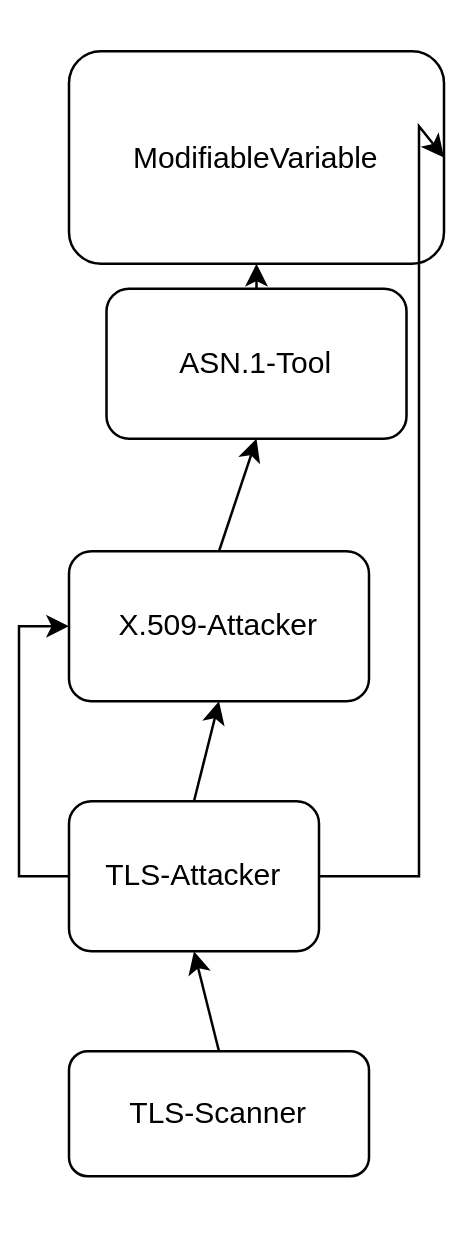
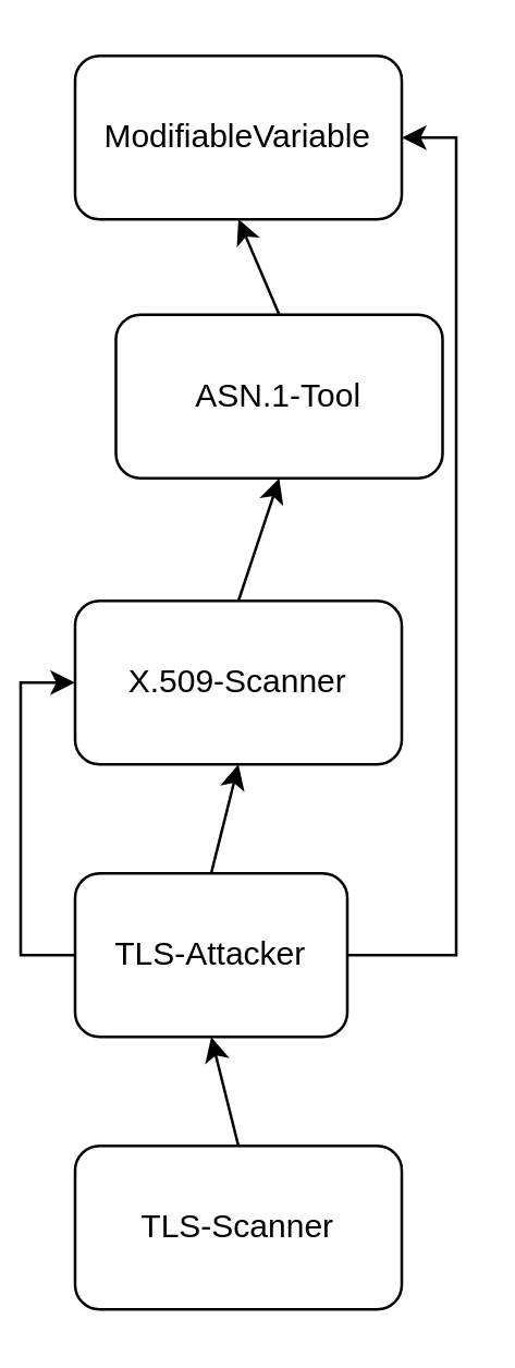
- <mxCell id="2" value="ModifiableVariable" style="rounded=1;whiteSpace=wrap;html=1;" vertex="1" parent="1"><mxGeometry x="20" y="20" width="150" height="85" as="geometry" /></mxCell>
+ <mxCell id="2" value="ModifiableVariable" style="rounded=1;whiteSpace=wrap;html=1;" vertex="1" parent="1"><mxGeometry x="20" y="20" width="120" height="60" as="geometry" /></mxCell>
- <mxCell id="4" value="X.509-Attacker" style="rounded=1;whiteSpace=wrap;html=1;" vertex="1" parent="1"><mxGeometry x="20" y="220" width="120" height="60" as="geometry" /></mxCell>
+ <mxCell id="4" value="X.509-Scanner" style="rounded=1;whiteSpace=wrap;html=1;" vertex="1" parent="1"><mxGeometry x="20" y="220" width="120" height="60" as="geometry" /></mxCell>
- <mxCell id="7" value="TLS-Scanner" style="rounded=1;whiteSpace=wrap;html=1;" vertex="1" parent="1"><mxGeometry x="20" y="420" width="120" height="50" as="geometry" /></mxCell>
+ <mxCell id="7" value="TLS-Scanner" style="rounded=1;whiteSpace=wrap;html=1;" vertex="1" parent="1"><mxGeometry x="20" y="420" width="120" height="60" as="geometry" /></mxCell>
